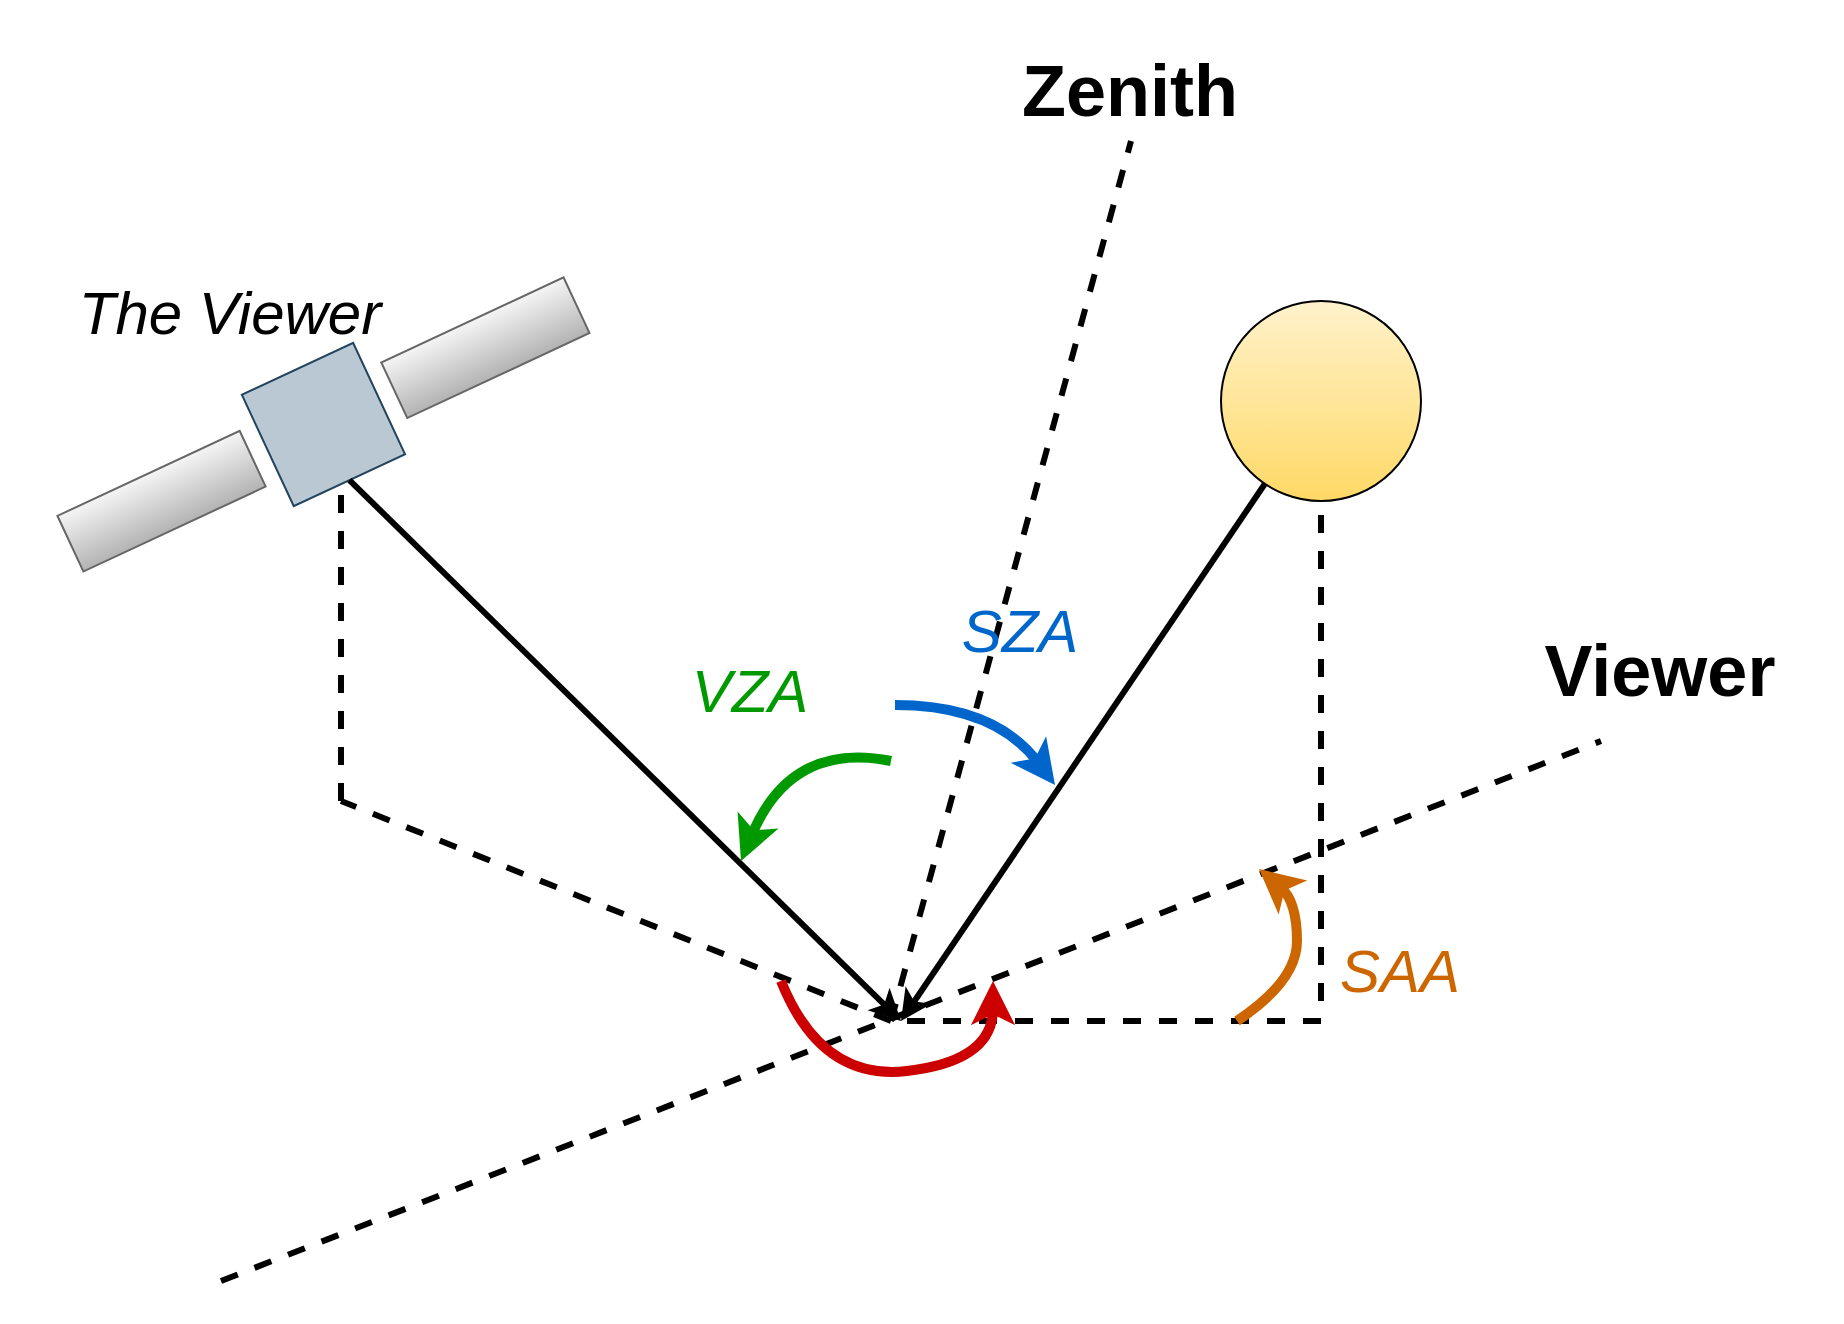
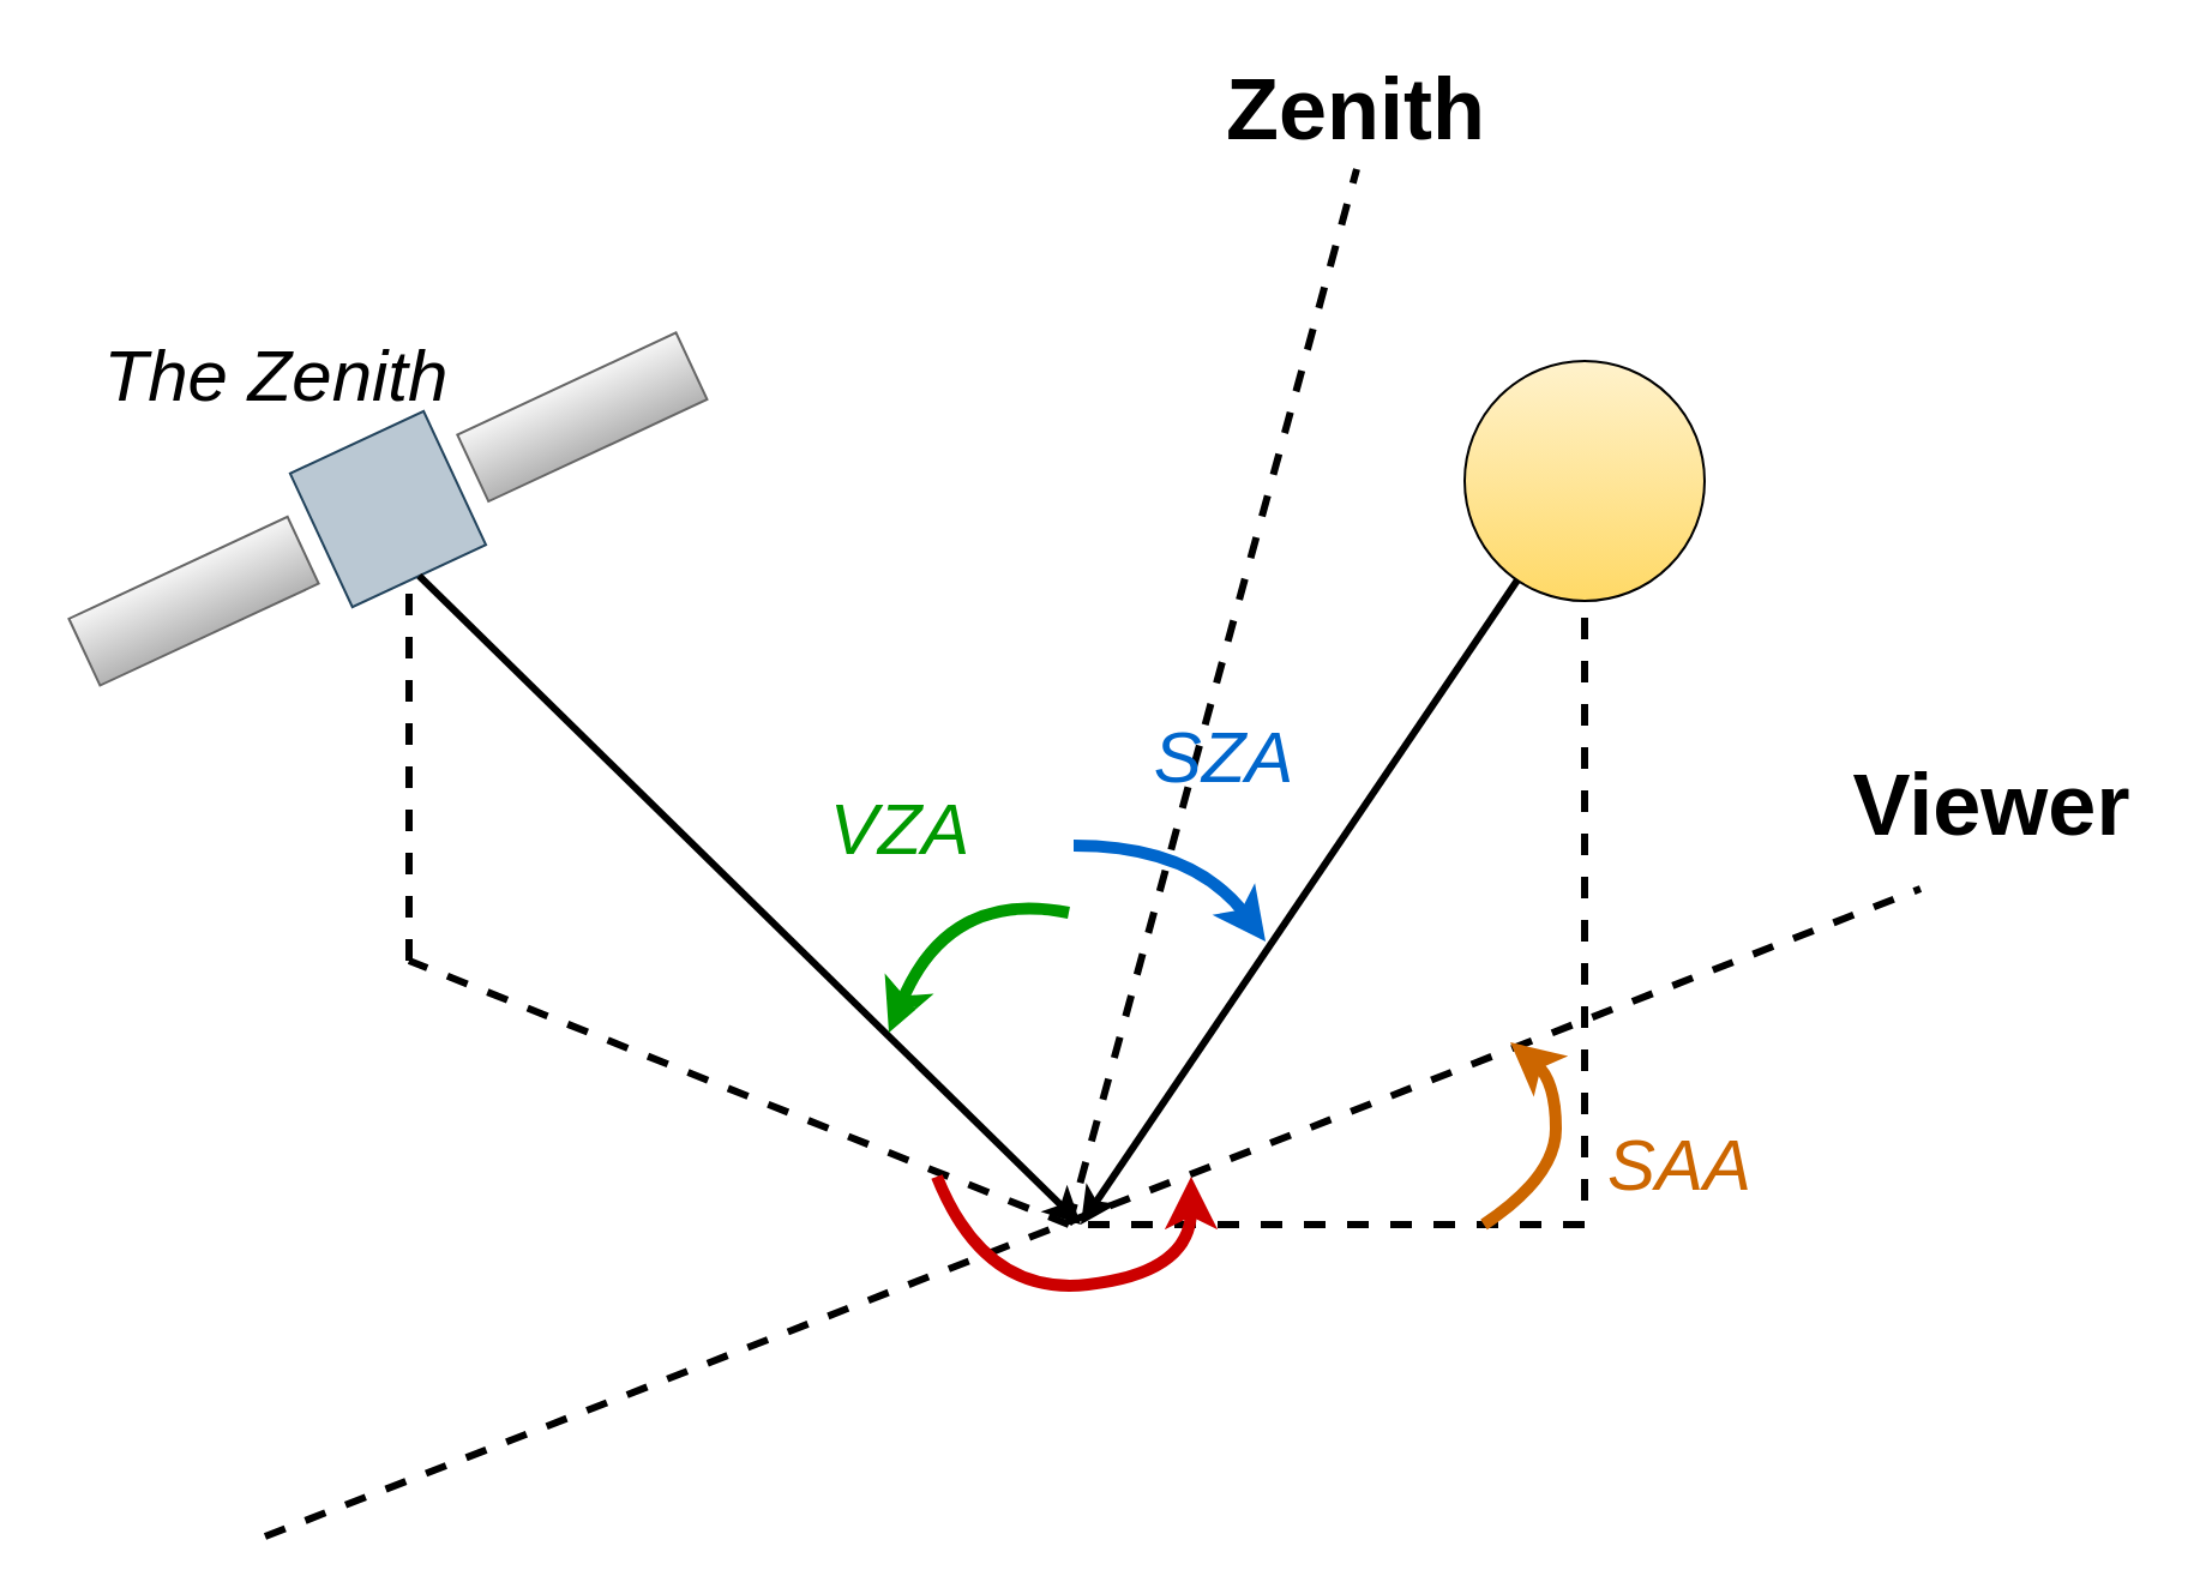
- <mxCell id="18" value="&lt;font size=&quot;1&quot;&gt;&lt;i style=&quot;font-size: 30px&quot;&gt;The Viewer&lt;/i&gt;&lt;/font&gt;" style="text;html=1;strokeColor=none;fillColor=none;align=center;verticalAlign=middle;whiteSpace=wrap;rounded=0;" vertex="1" parent="1"><mxGeometry x="20" y="131.04" width="190" height="50" as="geometry" /></mxCell>
+ <mxCell id="18" value="&lt;font size=&quot;1&quot;&gt;&lt;i style=&quot;font-size: 30px&quot;&gt;The Zenith&lt;/i&gt;&lt;/font&gt;" style="text;html=1;strokeColor=none;fillColor=none;align=center;verticalAlign=middle;whiteSpace=wrap;rounded=0;" vertex="1" parent="1"><mxGeometry x="20" y="131.04" width="190" height="50" as="geometry" /></mxCell>
